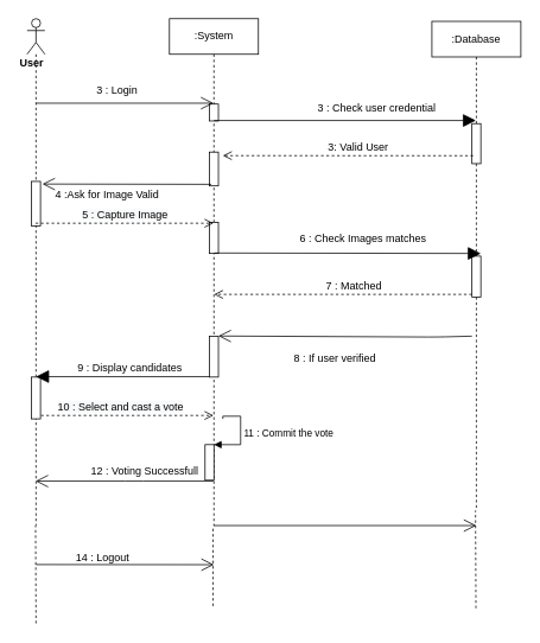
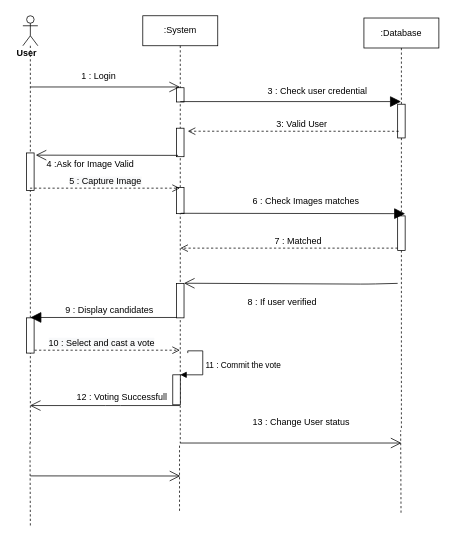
- <mxCell id="36" value="&amp;nbsp;3 :&amp;nbsp;" style="text;html=1;resizable=0;points=[];autosize=1;align=left;verticalAlign=top;spacingTop=-4;" parent="1" vertex="1"><mxGeometry x="103" y="91" width="40" height="20" as="geometry" /></mxCell>
+ <mxCell id="36" value="&amp;nbsp;1 :&amp;nbsp;" style="text;html=1;resizable=0;points=[];autosize=1;align=left;verticalAlign=top;spacingTop=-4;" parent="1" vertex="1"><mxGeometry x="103" y="91" width="40" height="20" as="geometry" /></mxCell>
+ <mxCell id="30" value="13 : Change User status" style="text;html=1;resizable=0;points=[];autosize=1;align=left;verticalAlign=top;spacingTop=-4;" parent="1" vertex="1"><mxGeometry x="335" y="553" width="140" height="20" as="geometry" /></mxCell>
- <mxCell id="35" value="14 : Logout" style="text;html=1;resizable=0;points=[];autosize=1;align=left;verticalAlign=top;spacingTop=-4;" parent="1" vertex="1"><mxGeometry x="83" y="617" width="80" height="20" as="geometry" /></mxCell>
